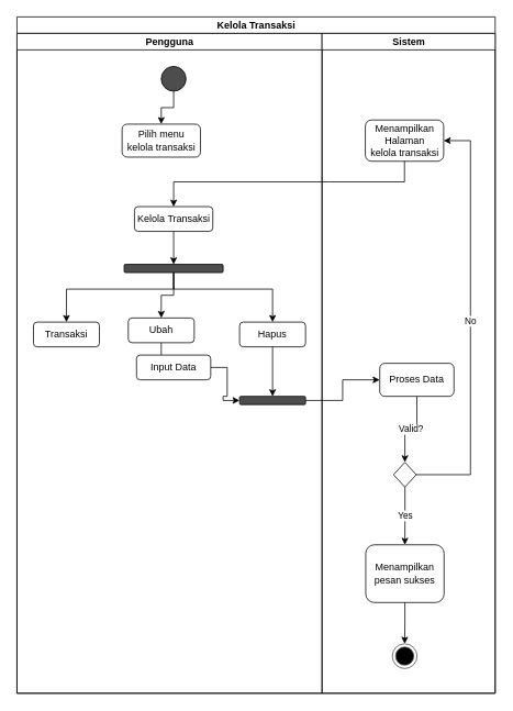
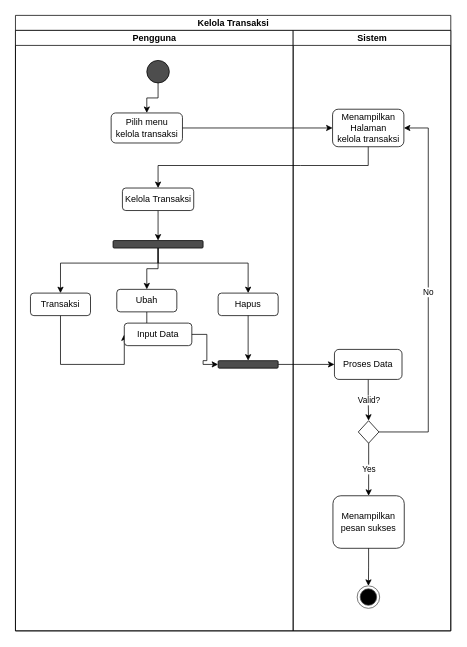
+ <mxCell id="31" style="edgeStyle=orthogonalEdgeStyle;rounded=0;orthogonalLoop=1;jettySize=auto;html=1;entryX=0;entryY=0.5;entryDx=0;entryDy=0;" edge="1" parent="2" source="6" target="20"><mxGeometry relative="1" as="geometry" /></mxCell>
- <mxCell id="27" value="Proses Data" style="rounded=1;whiteSpace=wrap;html=1;" vertex="1" parent="19"><mxGeometry x="70" y="400" width="90" height="40" as="geometry" /></mxCell>
+ <mxCell id="27" value="Proses Data" style="rounded=1;whiteSpace=wrap;html=1;" vertex="1" parent="19"><mxGeometry x="55" y="425" width="90" height="40" as="geometry" /></mxCell>
+ <mxCell id="13" style="edgeStyle=orthogonalEdgeStyle;rounded=0;orthogonalLoop=1;jettySize=auto;html=1;entryX=0;entryY=0.5;entryDx=0;entryDy=0;" edge="1" parent="3" source="14" target="18"><mxGeometry relative="1" as="geometry"><Array as="points"><mxPoint x="60" y="445" /></Array></mxGeometry></mxCell>
